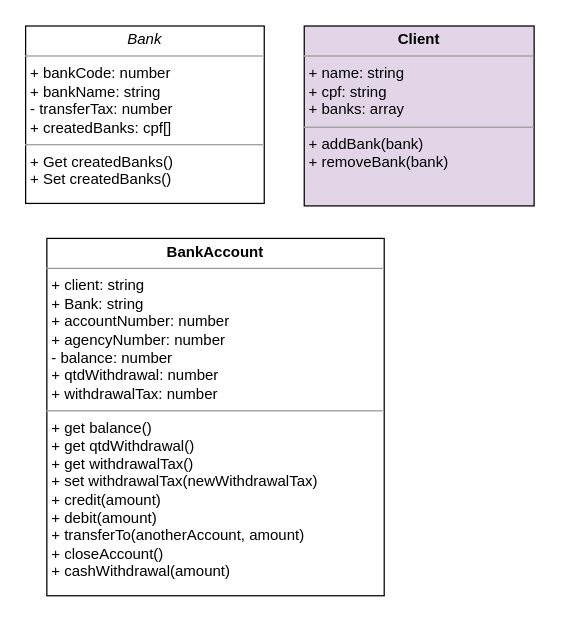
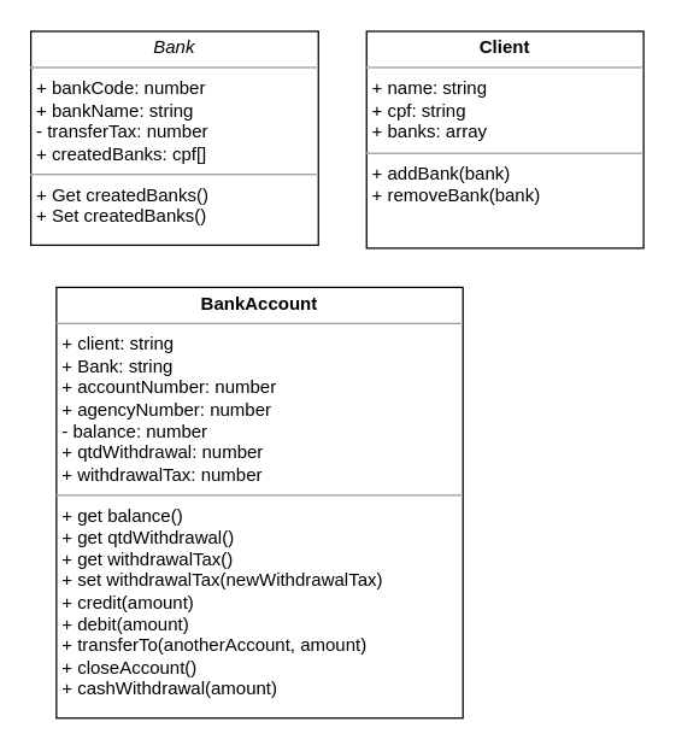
- <mxCell id="3" value="&lt;p style=&quot;margin:0px;margin-top:4px;text-align:center;&quot;&gt;&lt;b&gt;Client&lt;/b&gt;&lt;/p&gt;&lt;hr size=&quot;1&quot;&gt;&lt;p style=&quot;margin:0px;margin-left:4px;&quot;&gt;+ name: string&lt;/p&gt;&lt;p style=&quot;margin:0px;margin-left:4px;&quot;&gt;+ cpf: string&amp;nbsp;&lt;/p&gt;&lt;p style=&quot;margin:0px;margin-left:4px;&quot;&gt;+ banks: array&lt;/p&gt;&lt;hr size=&quot;1&quot;&gt;&lt;p style=&quot;margin:0px;margin-left:4px;&quot;&gt;+ addBank(bank)&lt;/p&gt;&lt;p style=&quot;margin:0px;margin-left:4px;&quot;&gt;+ removeBank(bank)&lt;/p&gt;&lt;p style=&quot;margin:0px;margin-left:4px;&quot;&gt;&lt;br&gt;&lt;/p&gt;" style="verticalAlign=top;align=left;overflow=fill;fontSize=12;fontFamily=Helvetica;html=1;whiteSpace=wrap;fillColor=#e1d5e7;" parent="1" vertex="1"><mxGeometry x="243" y="20" width="184" height="144" as="geometry" /></mxCell>
+ <mxCell id="3" value="&lt;p style=&quot;margin:0px;margin-top:4px;text-align:center;&quot;&gt;&lt;b&gt;Client&lt;/b&gt;&lt;/p&gt;&lt;hr size=&quot;1&quot;&gt;&lt;p style=&quot;margin:0px;margin-left:4px;&quot;&gt;+ name: string&lt;/p&gt;&lt;p style=&quot;margin:0px;margin-left:4px;&quot;&gt;+ cpf: string&amp;nbsp;&lt;/p&gt;&lt;p style=&quot;margin:0px;margin-left:4px;&quot;&gt;+ banks: array&lt;/p&gt;&lt;hr size=&quot;1&quot;&gt;&lt;p style=&quot;margin:0px;margin-left:4px;&quot;&gt;+ addBank(bank)&lt;/p&gt;&lt;p style=&quot;margin:0px;margin-left:4px;&quot;&gt;+ removeBank(bank)&lt;/p&gt;&lt;p style=&quot;margin:0px;margin-left:4px;&quot;&gt;&lt;br&gt;&lt;/p&gt;" style="verticalAlign=top;align=left;overflow=fill;fontSize=12;fontFamily=Helvetica;html=1;whiteSpace=wrap;" parent="1" vertex="1"><mxGeometry x="243" y="20" width="184" height="144" as="geometry" /></mxCell>
